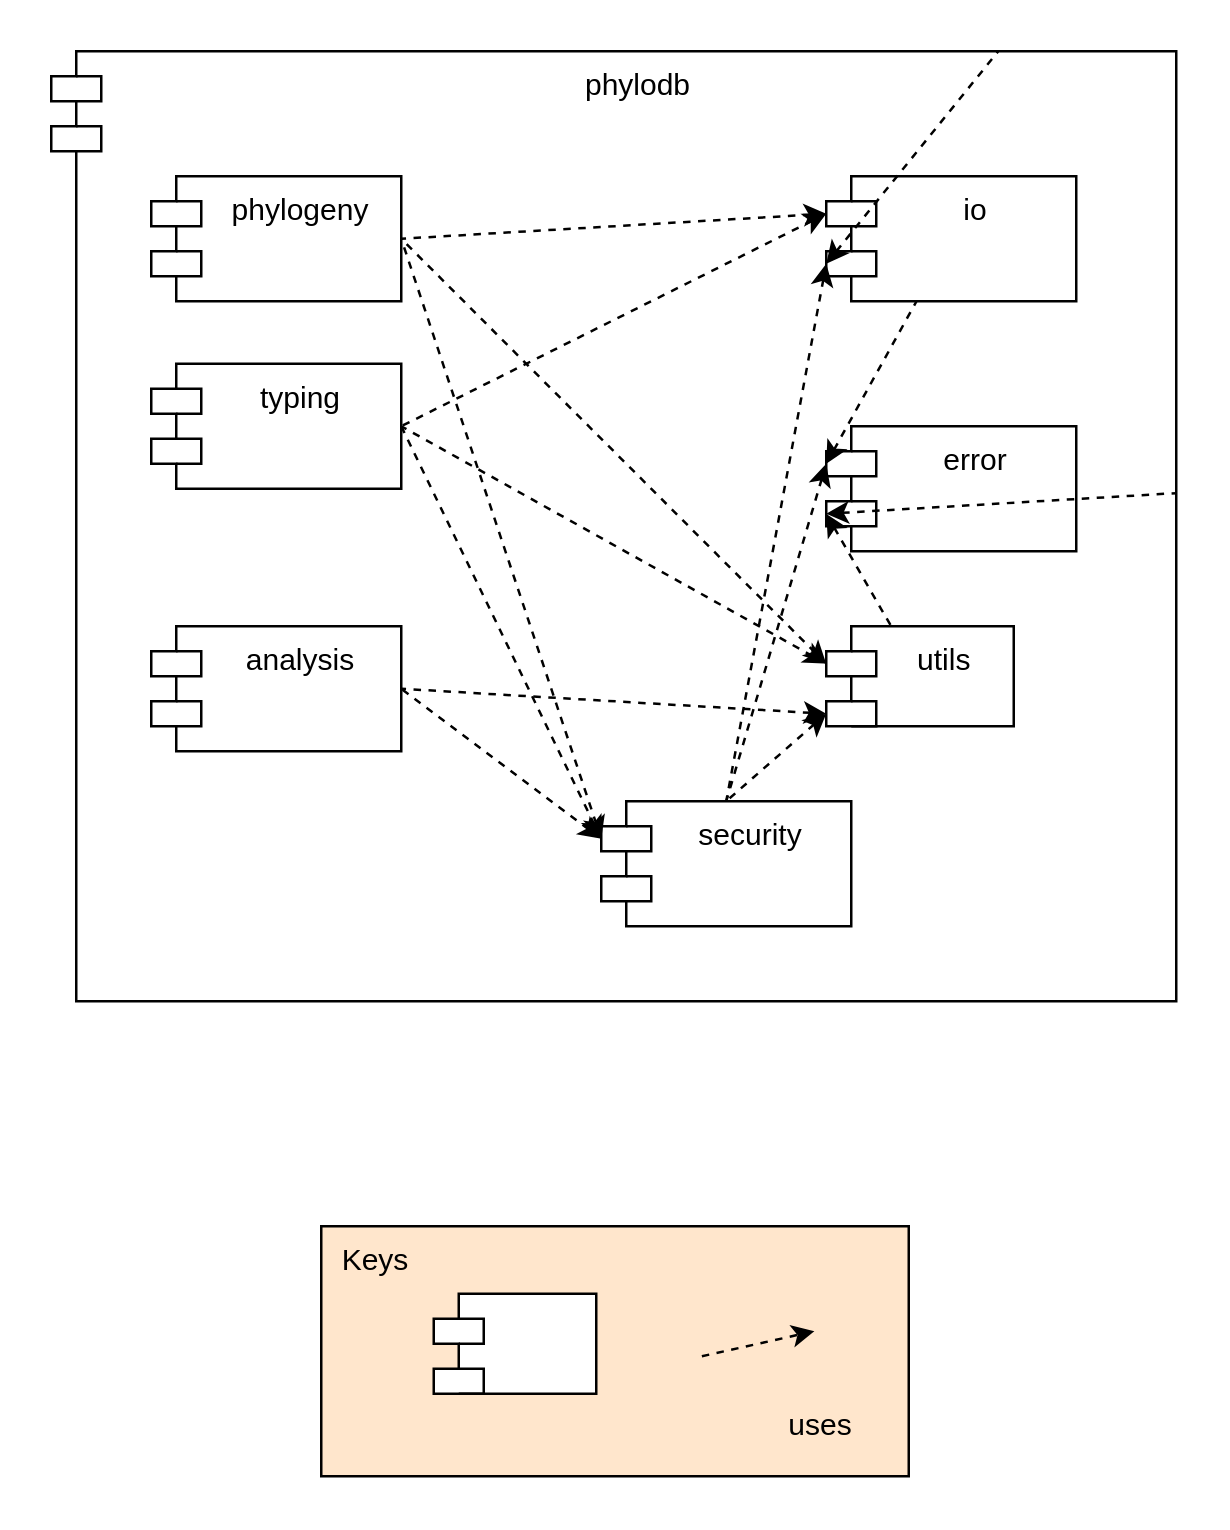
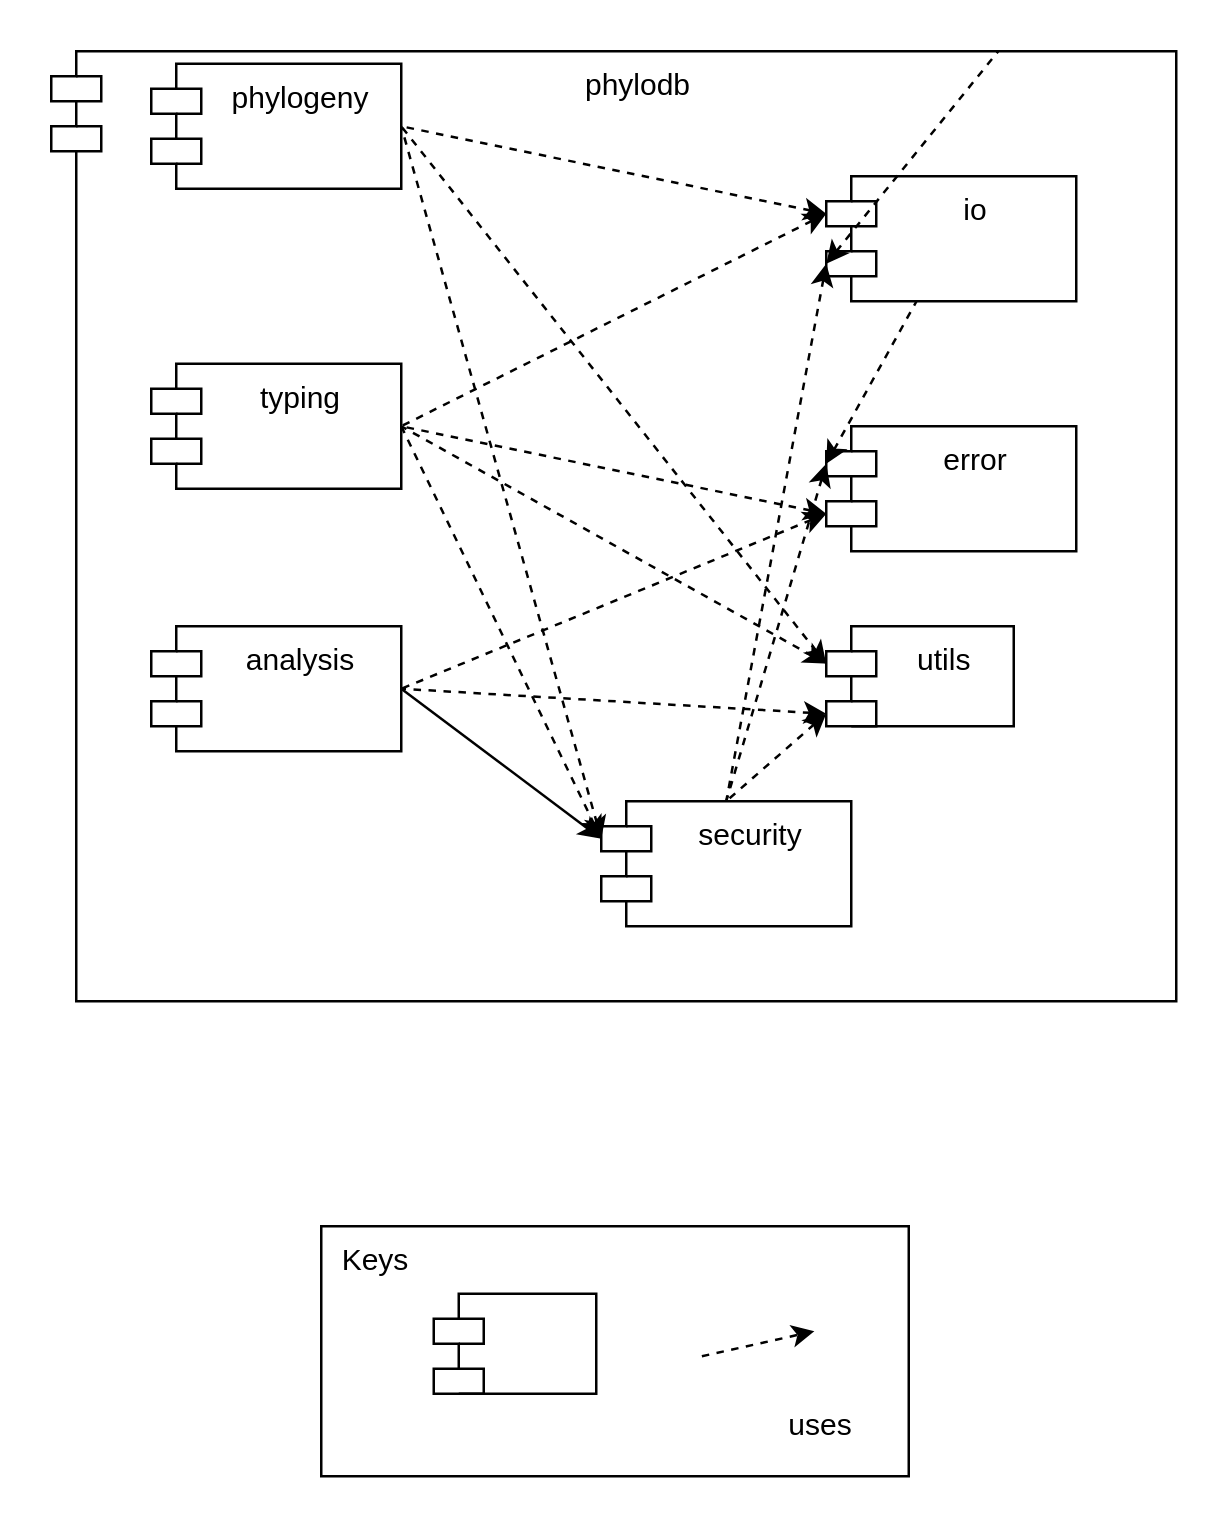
- <mxCell id="5" value="phylogeny" style="shape=module;align=left;spacingLeft=20;align=center;verticalAlign=top;" parent="1" vertex="1"><mxGeometry x="60" y="70" width="100" height="50" as="geometry" /></mxCell>
+ <mxCell id="5" value="phylogeny" style="shape=module;align=left;spacingLeft=20;align=center;verticalAlign=top;" parent="1" vertex="1"><mxGeometry x="60" y="25" width="100" height="50" as="geometry" /></mxCell>
- <mxCell id="22" value="" style="endArrow=none;dashed=1;html=1;exitX=0;exitY=0;exitDx=0;exitDy=35;exitPerimeter=0;startArrow=classic;startFill=1;" parent="1" source="7" target="2" edge="1"><mxGeometry width="50" height="50" relative="1" as="geometry"><mxPoint x="205" y="345" as="sourcePoint" /><mxPoint x="170" y="195" as="targetPoint" /></mxGeometry></mxCell>
+ <mxCell id="22" value="" style="endArrow=none;dashed=1;html=1;entryX=1;entryY=0.5;entryDx=0;entryDy=0;exitX=0;exitY=0;exitDx=0;exitDy=35;exitPerimeter=0;startArrow=classic;startFill=1;" parent="1" source="7" target="4" edge="1"><mxGeometry width="50" height="50" relative="1" as="geometry"><mxPoint x="205" y="345" as="sourcePoint" /><mxPoint x="170" y="195" as="targetPoint" /></mxGeometry></mxCell>
- <mxCell id="15" value="" style="endArrow=none;dashed=1;html=1;exitX=0;exitY=0;exitDx=0;exitDy=35;exitPerimeter=0;startArrow=classic;startFill=1;" parent="1" source="7" target="8" edge="1"><mxGeometry width="50" height="50" relative="1" as="geometry"><mxPoint x="300" y="210" as="sourcePoint" /><mxPoint x="190" y="185" as="targetPoint" /></mxGeometry></mxCell>
+ <mxCell id="15" value="" style="endArrow=none;dashed=1;html=1;entryX=1;entryY=0.5;entryDx=0;entryDy=0;exitX=0;exitY=0;exitDx=0;exitDy=35;exitPerimeter=0;startArrow=classic;startFill=1;" parent="1" source="7" target="3" edge="1"><mxGeometry width="50" height="50" relative="1" as="geometry"><mxPoint x="300" y="210" as="sourcePoint" /><mxPoint x="190" y="185" as="targetPoint" /></mxGeometry></mxCell>
- <mxCell id="24" value="" style="endArrow=none;dashed=1;html=1;entryX=1;entryY=0.5;entryDx=0;entryDy=0;startArrow=classic;startFill=1;exitX=0;exitY=0;exitDx=0;exitDy=15;exitPerimeter=0;" parent="1" source="20" target="3" edge="1"><mxGeometry width="50" height="50" relative="1" as="geometry"><mxPoint x="200" y="330" as="sourcePoint" /><mxPoint x="170" y="195" as="targetPoint" /></mxGeometry></mxCell>
+ <mxCell id="24" value="" style="endArrow=none;dashed=0;html=1;entryX=1;entryY=0.5;entryDx=0;entryDy=0;startArrow=classic;startFill=1;exitX=0;exitY=0;exitDx=0;exitDy=15;exitPerimeter=0;" parent="1" source="20" target="3" edge="1"><mxGeometry width="50" height="50" relative="1" as="geometry"><mxPoint x="200" y="330" as="sourcePoint" /><mxPoint x="170" y="195" as="targetPoint" /></mxGeometry></mxCell>
- <mxCell id="26" value="&amp;nbsp; Keys" style="rounded=0;whiteSpace=wrap;html=1;align=left;verticalAlign=top;fillColor=#ffe6cc;" vertex="1" parent="25"><mxGeometry width="235" height="100" as="geometry" /></mxCell>
+ <mxCell id="26" value="&amp;nbsp; Keys" style="rounded=0;whiteSpace=wrap;html=1;align=left;verticalAlign=top;" vertex="1" parent="25"><mxGeometry width="235" height="100" as="geometry" /></mxCell>
